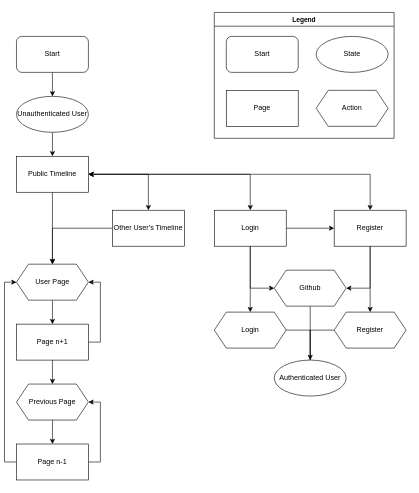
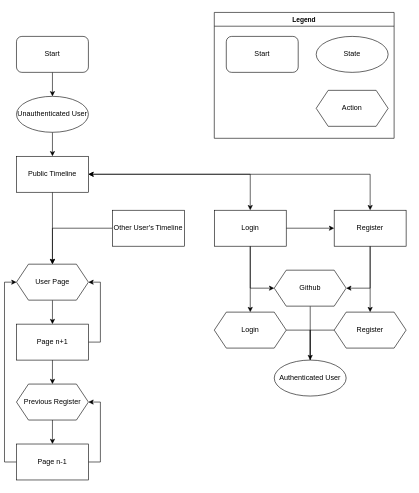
- <mxCell id="39" value="Page" style="rounded=0;whiteSpace=wrap;html=1;" parent="1" vertex="1"><mxGeometry x="370" y="150" width="120" height="60" as="geometry" /></mxCell>
- <mxCell id="6" value="" style="edgeStyle=orthogonalEdgeStyle;rounded=0;orthogonalLoop=1;jettySize=auto;html=1;startArrow=classic;startFill=1;" parent="1" source="10" target="14" edge="1"><mxGeometry relative="1" as="geometry" /></mxCell>
- <mxCell id="19" value="Previous Page" style="shape=hexagon;perimeter=hexagonPerimeter2;whiteSpace=wrap;html=1;fixedSize=1;" parent="1" vertex="1"><mxGeometry x="20" y="640" width="120" height="60" as="geometry" /></mxCell>
+ <mxCell id="19" value="Previous Register" style="shape=hexagon;perimeter=hexagonPerimeter2;whiteSpace=wrap;html=1;fixedSize=1;" parent="1" vertex="1"><mxGeometry x="20" y="640" width="120" height="60" as="geometry" /></mxCell>
